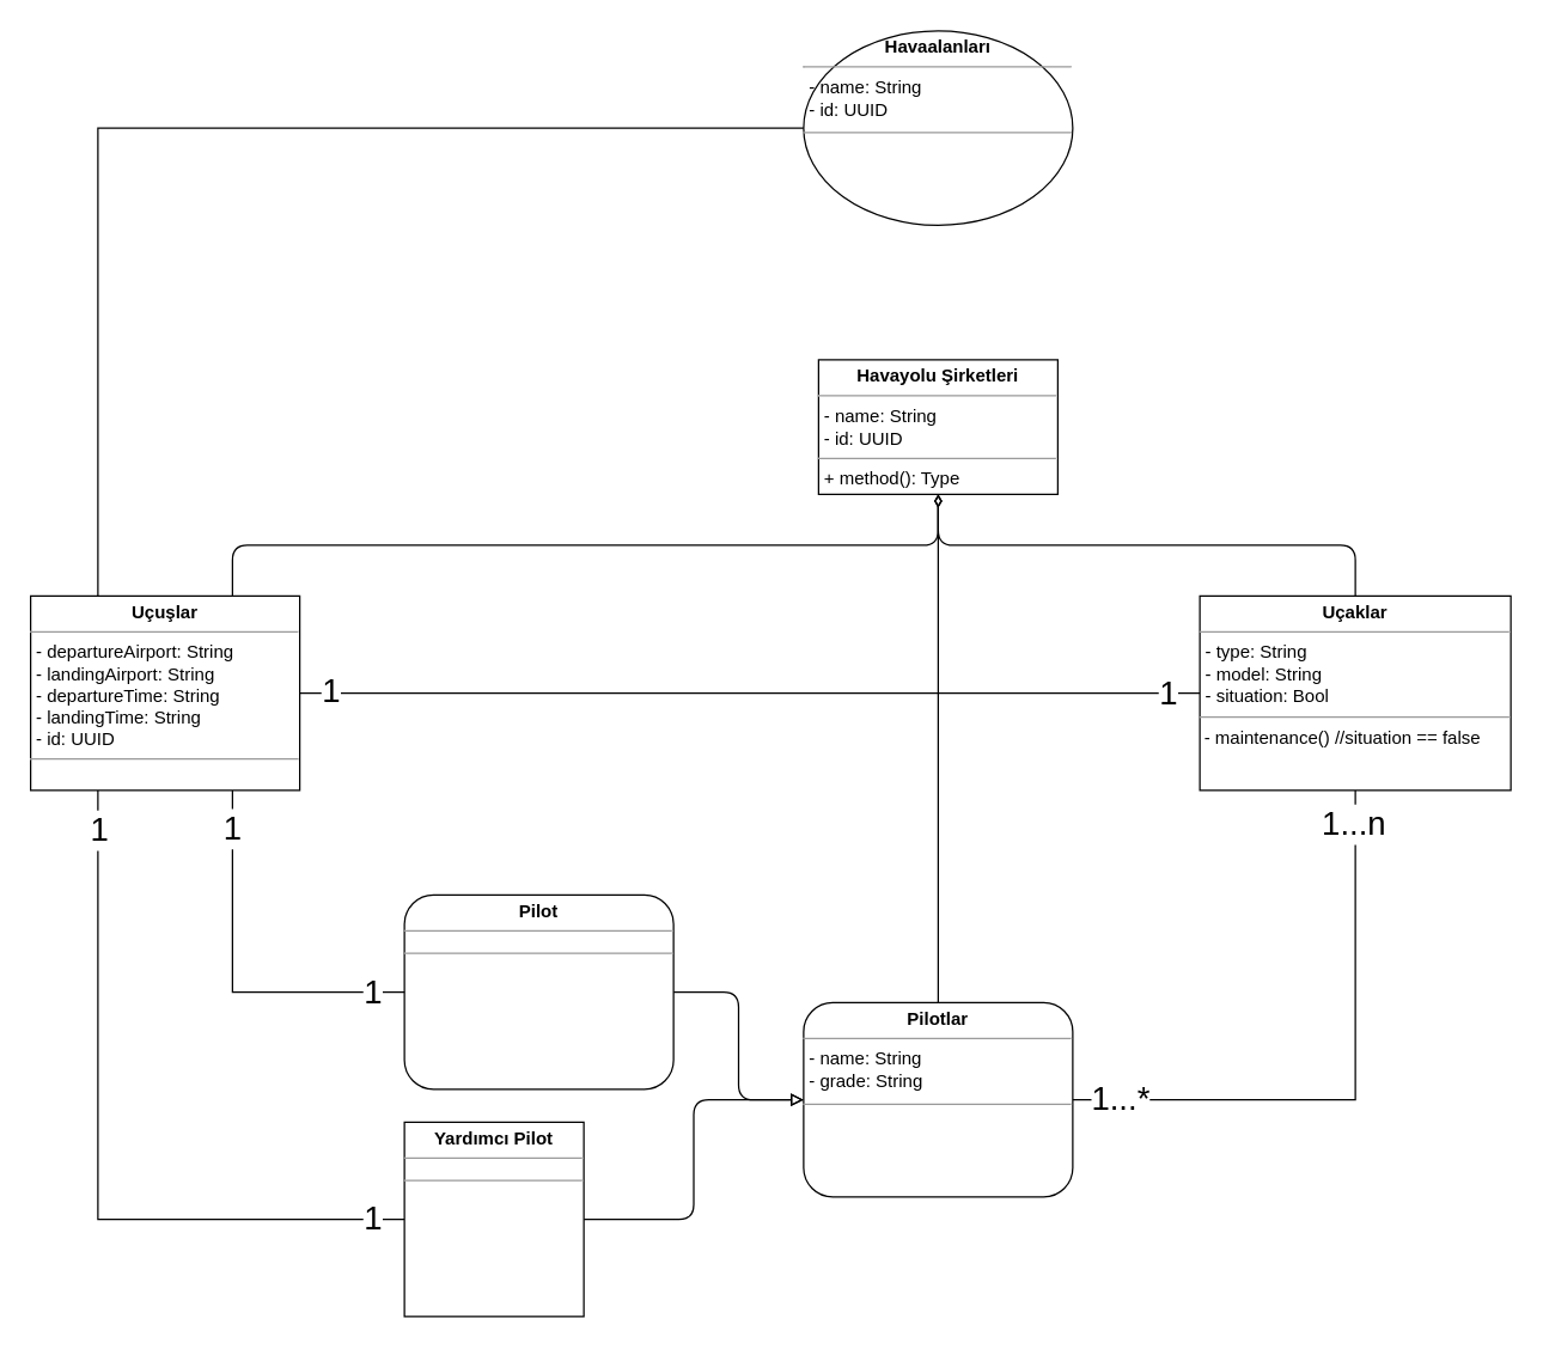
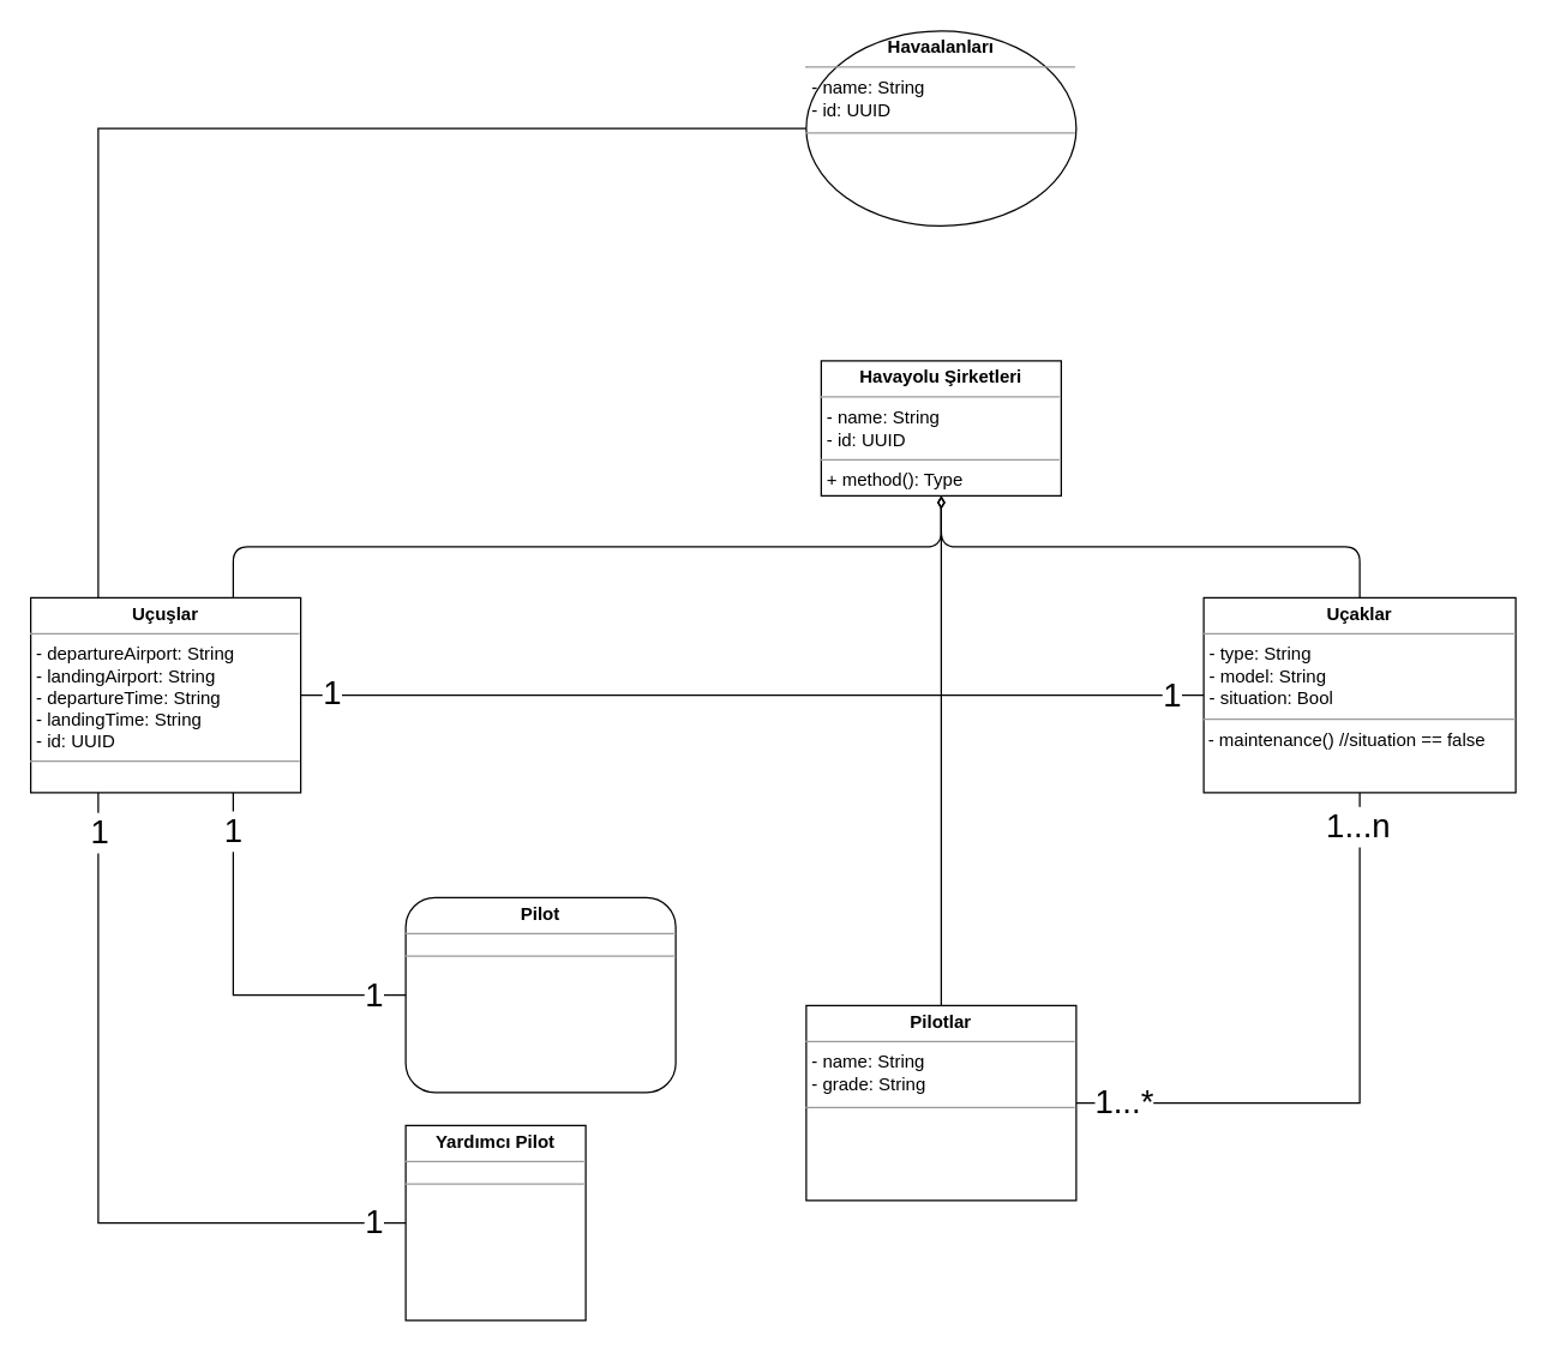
- <mxCell id="14" style="edgeStyle=orthogonalEdgeStyle;rounded=1;orthogonalLoop=1;jettySize=auto;html=1;exitX=1;exitY=0.5;exitDx=0;exitDy=0;entryX=0;entryY=0.5;entryDx=0;entryDy=0;endArrow=block;endFill=0;" edge="1" parent="1" source="15" target="11"><mxGeometry relative="1" as="geometry" /></mxCell>
- <mxCell id="11" value="&lt;p style=&quot;margin:0px;margin-top:4px;text-align:center;&quot;&gt;&lt;b&gt;Pilotlar&lt;/b&gt;&lt;/p&gt;&lt;hr size=&quot;1&quot;&gt;&lt;p style=&quot;border-color: var(--border-color); margin: 0px 0px 0px 4px;&quot;&gt;- name: String&lt;/p&gt;&lt;p style=&quot;border-color: var(--border-color); margin: 0px 0px 0px 4px;&quot;&gt;- grade: String&lt;/p&gt;&lt;div style=&quot;height:2px;&quot;&gt;&lt;/div&gt;&lt;hr size=&quot;1&quot;&gt;&lt;div style=&quot;height:2px;&quot;&gt;&lt;/div&gt;" style="verticalAlign=top;align=left;overflow=fill;fontSize=12;fontFamily=Helvetica;html=1;whiteSpace=wrap;rounded=1;" vertex="1" parent="1"><mxGeometry x="537" y="670" width="180" height="130" as="geometry" /></mxCell>
+ <mxCell id="11" value="&lt;p style=&quot;margin:0px;margin-top:4px;text-align:center;&quot;&gt;&lt;b&gt;Pilotlar&lt;/b&gt;&lt;/p&gt;&lt;hr size=&quot;1&quot;&gt;&lt;p style=&quot;border-color: var(--border-color); margin: 0px 0px 0px 4px;&quot;&gt;- name: String&lt;/p&gt;&lt;p style=&quot;border-color: var(--border-color); margin: 0px 0px 0px 4px;&quot;&gt;- grade: String&lt;/p&gt;&lt;div style=&quot;height:2px;&quot;&gt;&lt;/div&gt;&lt;hr size=&quot;1&quot;&gt;&lt;div style=&quot;height:2px;&quot;&gt;&lt;/div&gt;" style="verticalAlign=top;align=left;overflow=fill;fontSize=12;fontFamily=Helvetica;html=1;whiteSpace=wrap;" vertex="1" parent="1"><mxGeometry x="537" y="670" width="180" height="130" as="geometry" /></mxCell>
- <mxCell id="16" style="edgeStyle=orthogonalEdgeStyle;rounded=1;orthogonalLoop=1;jettySize=auto;html=1;entryX=0;entryY=0.5;entryDx=0;entryDy=0;endArrow=block;endFill=0;exitX=1;exitY=0.5;exitDx=0;exitDy=0;" edge="1" parent="1" source="18" target="11"><mxGeometry relative="1" as="geometry" /></mxCell>
